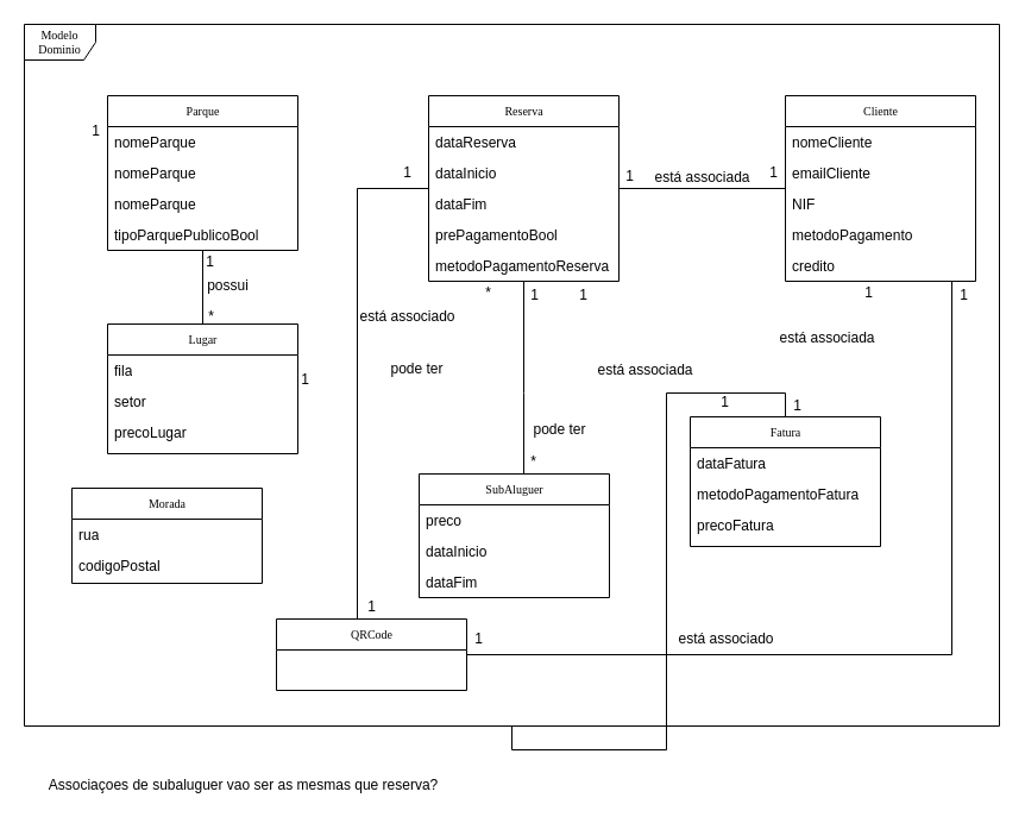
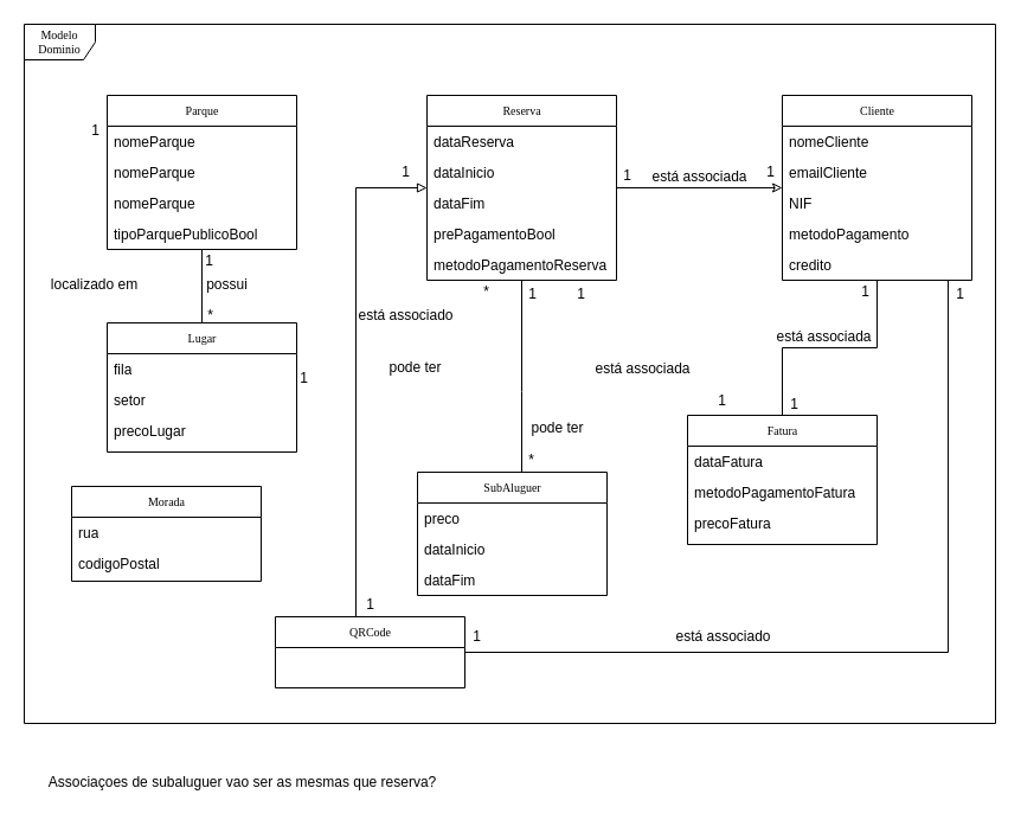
- <mxCell id="40" style="edgeStyle=orthogonalEdgeStyle;rounded=0;orthogonalLoop=1;jettySize=auto;html=1;endArrow=none;endFill=0;" edge="1" parent="1" source="41" target="10"><mxGeometry relative="1" as="geometry"><Array as="points"><mxPoint x="300" y="158" /></Array></mxGeometry></mxCell>
+ <mxCell id="40" style="edgeStyle=orthogonalEdgeStyle;rounded=0;orthogonalLoop=1;jettySize=auto;html=1;endArrow=block;endFill=0;" edge="1" parent="1" source="41" target="10"><mxGeometry relative="1" as="geometry"><Array as="points"><mxPoint x="300" y="158" /></Array></mxGeometry></mxCell>
- <mxCell id="9" style="edgeStyle=orthogonalEdgeStyle;rounded=0;orthogonalLoop=1;jettySize=auto;html=1;endArrow=none;endFill=0;" edge="1" parent="1" source="10" target="3"><mxGeometry relative="1" as="geometry" /></mxCell>
+ <mxCell id="9" style="edgeStyle=orthogonalEdgeStyle;rounded=0;orthogonalLoop=1;jettySize=auto;html=1;endArrow=classic;endFill=0;" edge="1" parent="1" source="10" target="3"><mxGeometry relative="1" as="geometry" /></mxCell>
+ <mxCell id="43" value="localizado em" style="text;html=1;align=center;verticalAlign=middle;resizable=0;points=[];autosize=1;" vertex="1" parent="1"><mxGeometry x="34" y="230" width="90" height="20" as="geometry" /></mxCell>
- <mxCell id="34" style="edgeStyle=orthogonalEdgeStyle;rounded=0;orthogonalLoop=1;jettySize=auto;html=1;endArrow=none;endFill=0;" edge="1" parent="1" source="35" target="2"><mxGeometry relative="1" as="geometry" /></mxCell>
+ <mxCell id="34" style="edgeStyle=orthogonalEdgeStyle;rounded=0;orthogonalLoop=1;jettySize=auto;html=1;endArrow=none;endFill=0;" edge="1" parent="1" source="35" target="3"><mxGeometry relative="1" as="geometry" /></mxCell>
